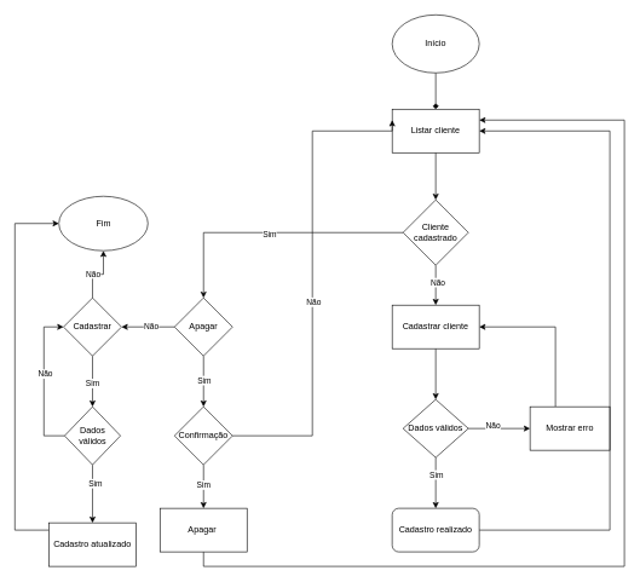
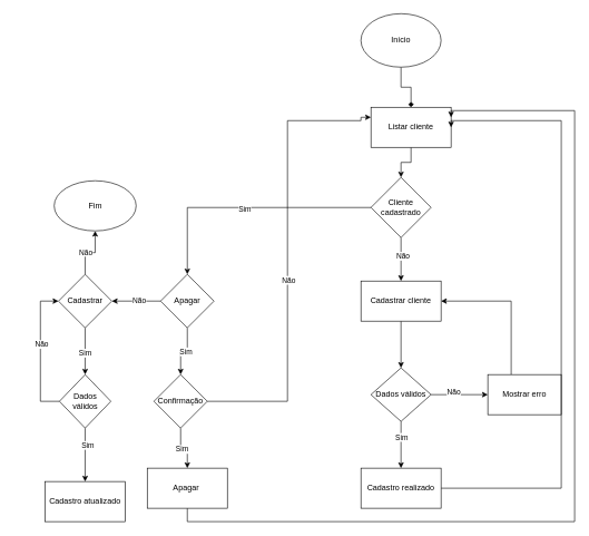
- <mxCell id="5" value="Listar cliente" style="whiteSpace=wrap;html=1;" vertex="1" parent="1"><mxGeometry x="540" y="150" width="120" height="60" as="geometry" /></mxCell>
+ <mxCell id="5" value="Listar cliente" style="whiteSpace=wrap;html=1;" vertex="1" parent="1"><mxGeometry x="555" y="160" width="120" height="60" as="geometry" /></mxCell>
- <mxCell id="10" value="Cliente cadastrado" style="rhombus;whiteSpace=wrap;html=1;" vertex="1" parent="1"><mxGeometry x="555" y="275" width="90" height="90" as="geometry" /></mxCell>
+ <mxCell id="10" value="Cliente cadastrado" style="rhombus;whiteSpace=wrap;html=1;" vertex="1" parent="1"><mxGeometry x="555" y="265" width="90" height="90" as="geometry" /></mxCell>
- <mxCell id="31" value="Confirmação" style="rhombus;whiteSpace=wrap;html=1;" vertex="1" parent="1"><mxGeometry x="240" y="560" width="80" height="80" as="geometry" /></mxCell>
+ <mxCell id="31" value="Confirmação" style="rhombus;whiteSpace=wrap;html=1;" vertex="1" parent="1"><mxGeometry x="230" y="560" width="80" height="80" as="geometry" /></mxCell>
- <mxCell id="46" style="edgeStyle=orthogonalEdgeStyle;rounded=0;orthogonalLoop=1;jettySize=auto;html=1;entryX=0;entryY=0.5;entryDx=0;entryDy=0;" edge="1" parent="1" source="47" target="40"><mxGeometry relative="1" as="geometry"><Array as="points"><mxPoint x="20" y="730" /><mxPoint x="20" y="308" /></Array></mxGeometry></mxCell>
- <mxCell id="21" value="Cadastro realizado" style="whiteSpace=wrap;html=1;rounded=1;" vertex="1" parent="1"><mxGeometry x="540" y="700" width="120" height="60" as="geometry" /></mxCell>
+ <mxCell id="21" value="Cadastro realizado" style="whiteSpace=wrap;html=1;" vertex="1" parent="1"><mxGeometry x="540" y="700" width="120" height="60" as="geometry" /></mxCell>
